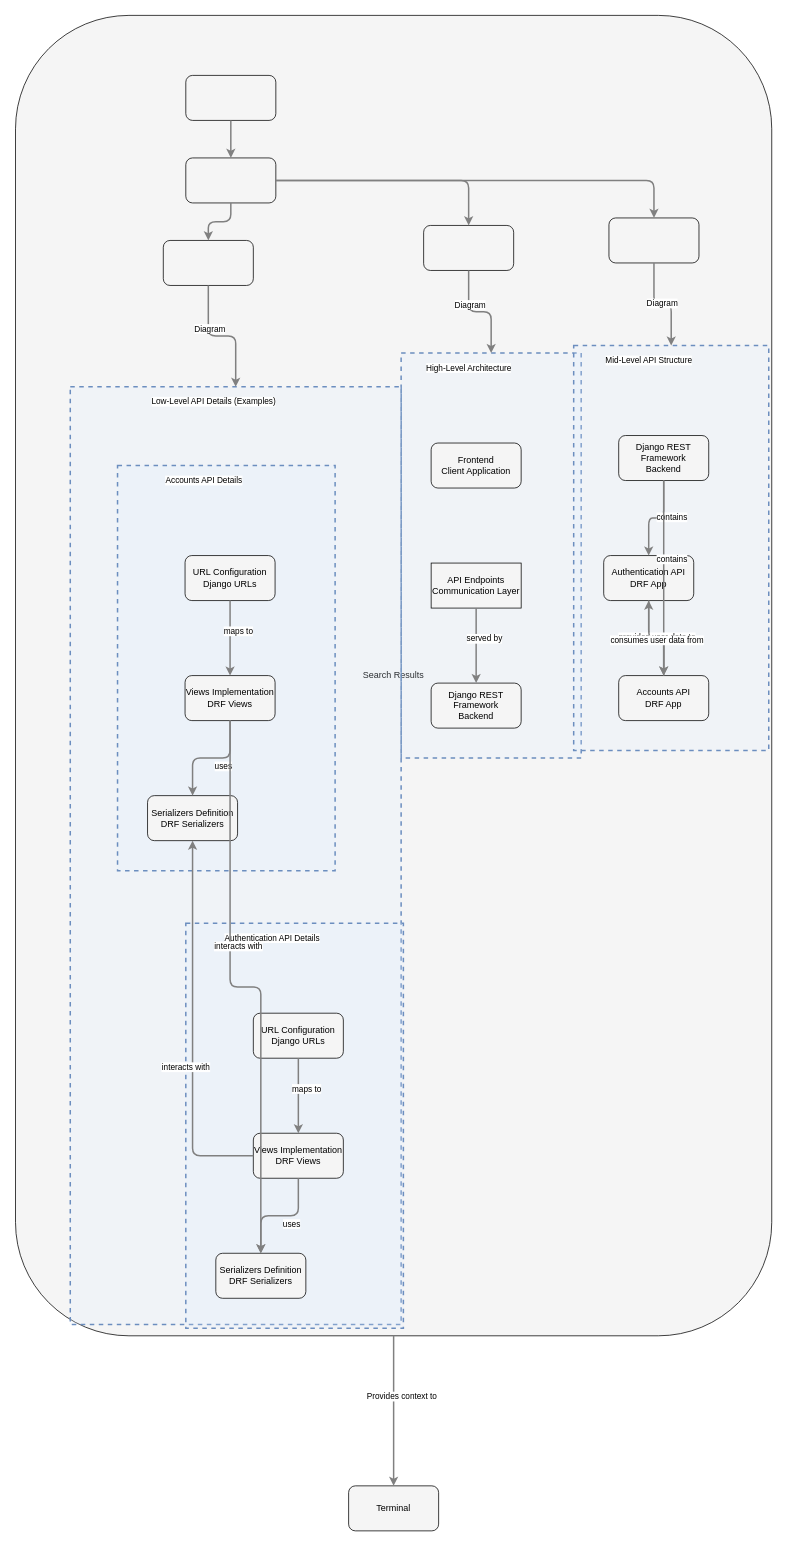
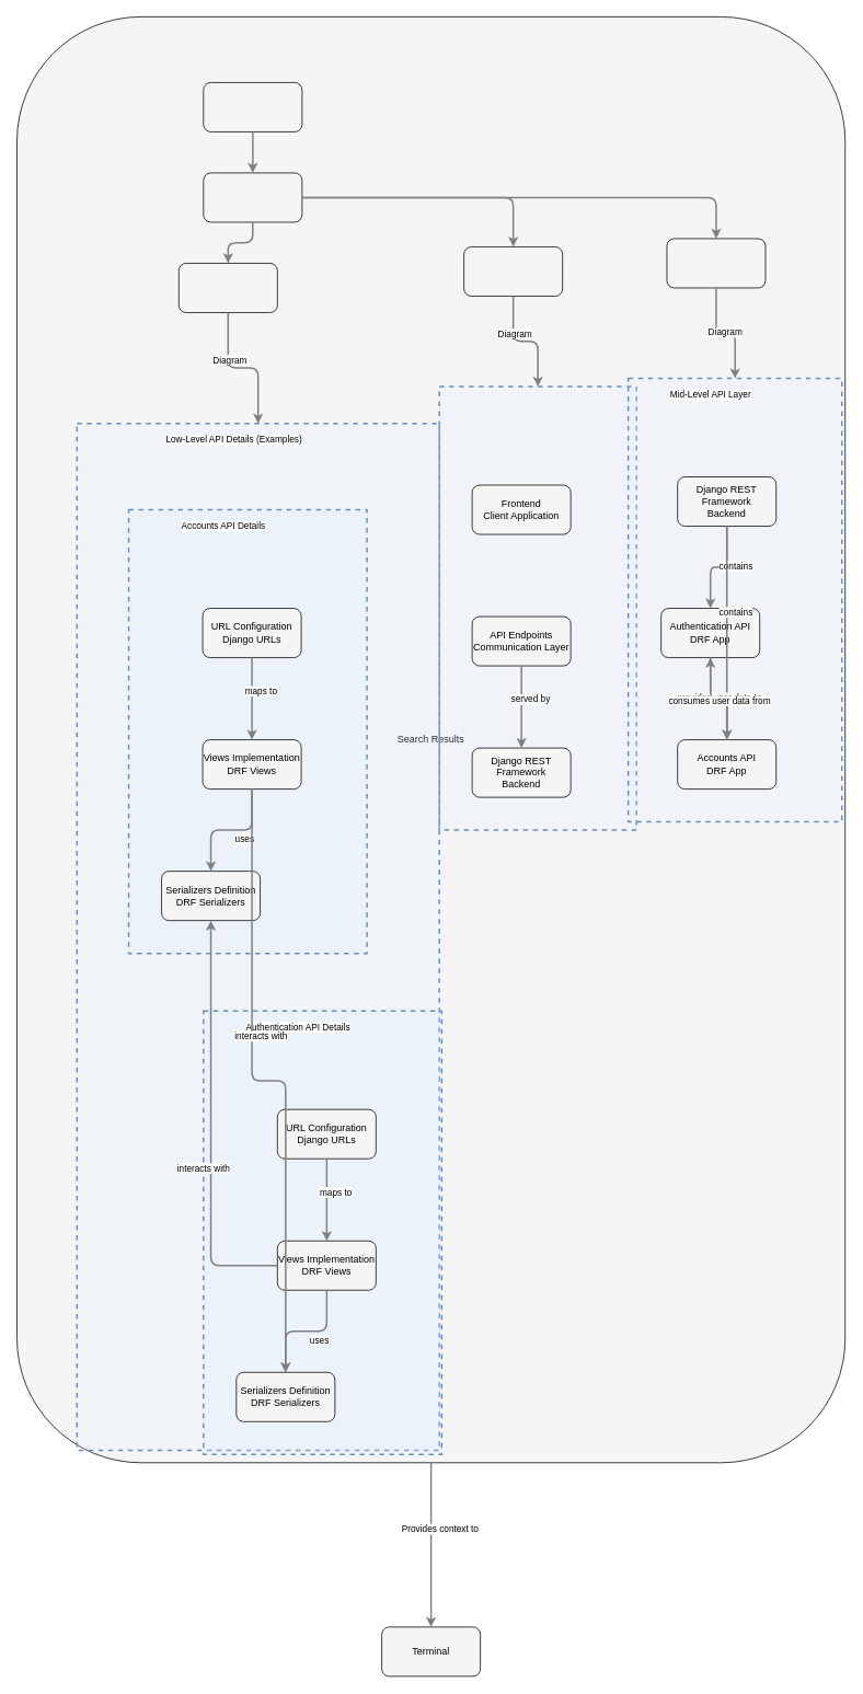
- <mxCell id="9" value="Mid-Level API Structure" style="edgeLabel;html=1;align=center;verticalAlign=middle;resizable=0;labelBackgroundColor=white;spacing=5" vertex="1" parent="12"><mxGeometry x="752" y="448" width="184" height="24" as="geometry" /></mxCell>
+ <mxCell id="9" value="Mid-Level API Layer" style="edgeLabel;html=1;align=center;verticalAlign=middle;resizable=0;labelBackgroundColor=white;spacing=5" vertex="1" parent="12"><mxGeometry x="752" y="448" width="184" height="24" as="geometry" /></mxCell>
- <mxCell id="7" value="High-Level Architecture" style="edgeLabel;html=1;align=center;verticalAlign=middle;resizable=0;labelBackgroundColor=white;spacing=5" vertex="1" parent="12"><mxGeometry x="522" y="458" width="164" height="24" as="geometry" /></mxCell>
- <mxCell id="15" value="API Endpoints&lt;br&gt;Communication Layer" style="whiteSpace=wrap;html=1;fillColor=#f5f5f5;rounded=0;" vertex="1" parent="6"><mxGeometry x="40" y="280" width="120" height="60" as="geometry" /></mxCell>
+ <mxCell id="15" value="API Endpoints&lt;br&gt;Communication Layer" style="rounded=1;whiteSpace=wrap;html=1;fillColor=#f5f5f5" vertex="1" parent="6"><mxGeometry x="40" y="280" width="120" height="60" as="geometry" /></mxCell>
